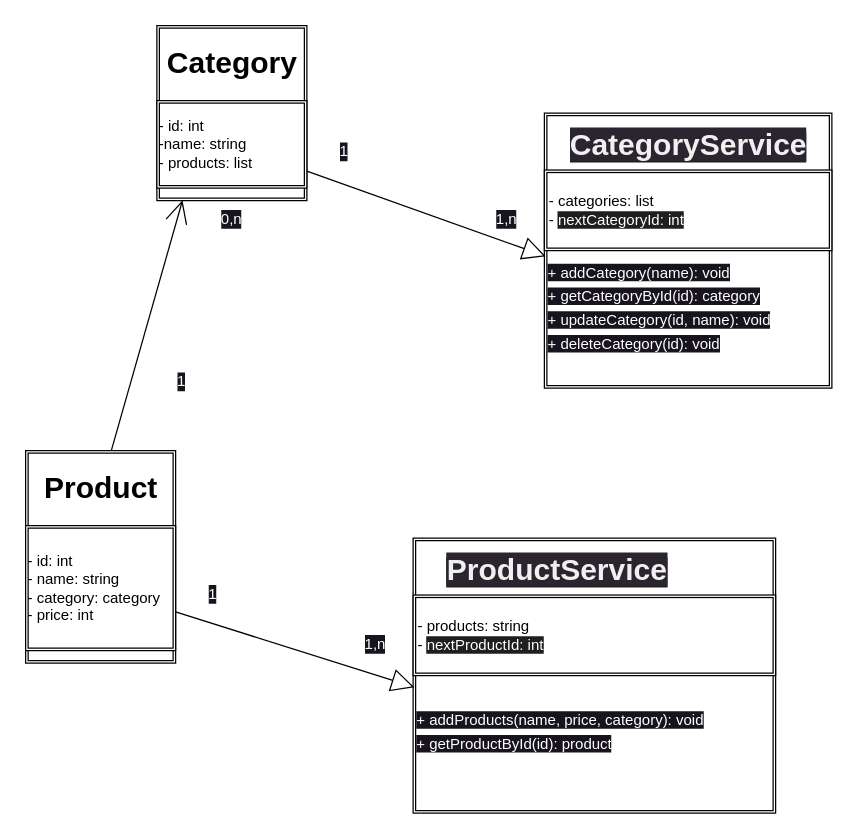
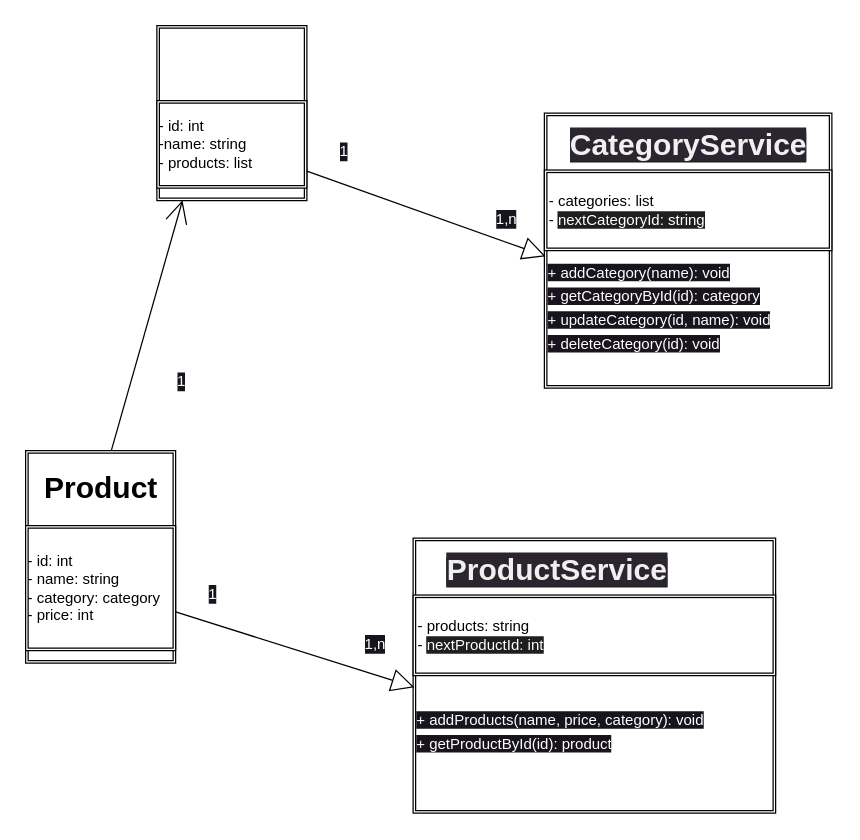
- <mxCell id="13" value="Category" style="text;strokeColor=none;fillColor=none;html=1;fontSize=24;fontStyle=1;verticalAlign=middle;align=center;" vertex="1" parent="10"><mxGeometry width="120" height="60" as="geometry" /></mxCell>
- <mxCell id="6" value="- categories: list&lt;br&gt;-&amp;nbsp;&lt;span style=&quot;background-color: rgb(31, 31, 31);&quot;&gt;&lt;font color=&quot;#ffffff&quot; style=&quot;font-size: 12px;&quot;&gt;nextCategoryId: int&lt;/font&gt;&lt;/span&gt;" style="shape=ext;double=1;rounded=0;whiteSpace=wrap;html=1;align=left;" vertex="1" parent="4"><mxGeometry y="45.52" width="230" height="64.48" as="geometry" /></mxCell>
+ <mxCell id="6" value="- categories: list&lt;br&gt;-&amp;nbsp;&lt;span style=&quot;background-color: rgb(31, 31, 31);&quot;&gt;&lt;font color=&quot;#ffffff&quot; style=&quot;font-size: 12px;&quot;&gt;nextCategoryId: string&lt;/font&gt;&lt;/span&gt;" style="shape=ext;double=1;rounded=0;whiteSpace=wrap;html=1;align=left;" vertex="1" parent="4"><mxGeometry y="45.52" width="230" height="64.48" as="geometry" /></mxCell>
- <mxCell id="15" value="0,n" style="text;html=1;strokeColor=none;fillColor=none;align=center;verticalAlign=middle;whiteSpace=wrap;rounded=0;labelBackgroundColor=#18141d;fontFamily=Helvetica;fontSize=12;fontColor=#FFFFFF;" vertex="1" parent="10"><mxGeometry x="30" y="140" width="60" height="30" as="geometry" /></mxCell>
